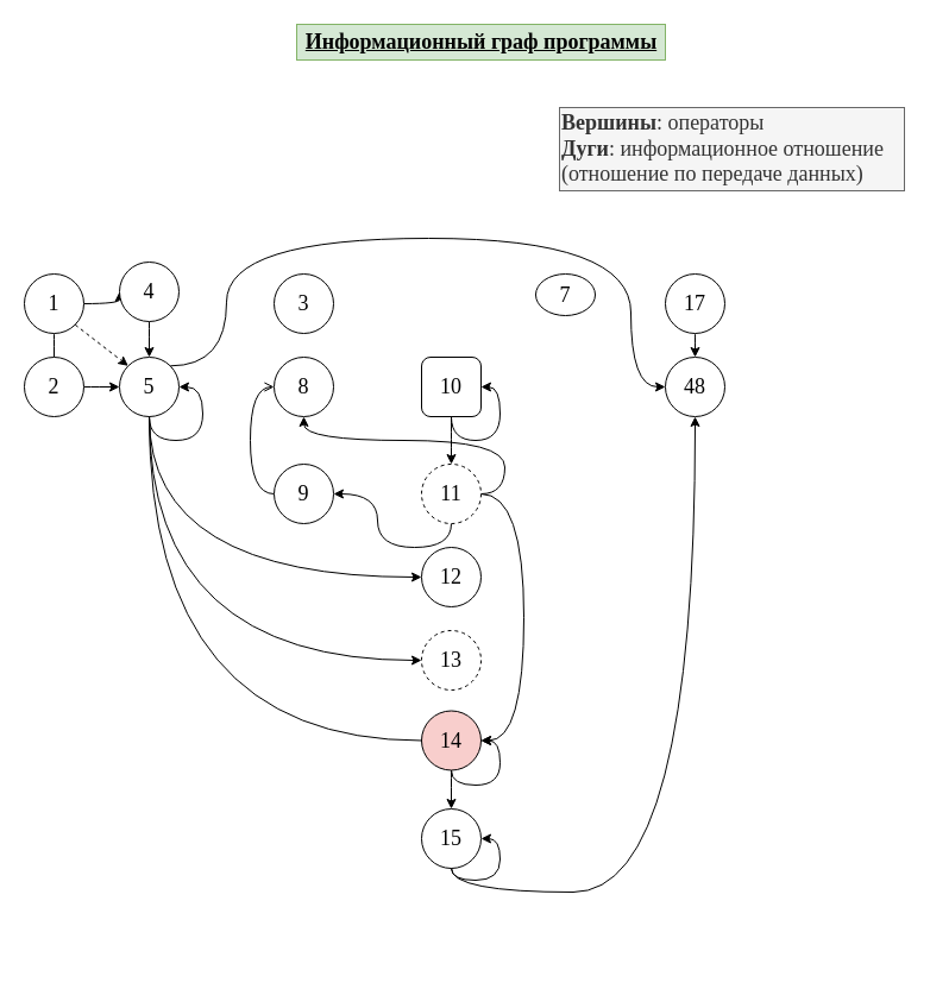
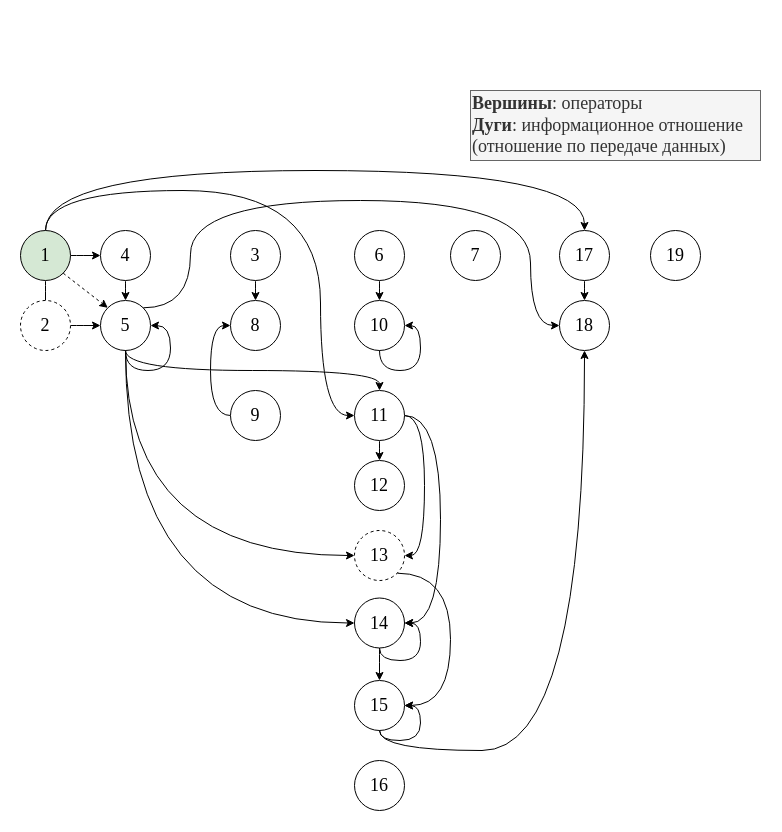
- <mxCell id="2" value="Информационный граф&amp;nbsp;программы" style="text;html=1;align=center;verticalAlign=middle;resizable=0;points=[];autosize=1;fontSize=18;fontFamily=Times New Roman;fontStyle=5;fillColor=#d5e8d4;strokeColor=#82b366;" parent="1" vertex="1"><mxGeometry x="249" y="20" width="310" height="30" as="geometry" /></mxCell>
+ <mxCell id="8" style="edgeStyle=orthogonalEdgeStyle;curved=1;rounded=0;orthogonalLoop=1;jettySize=auto;html=1;exitX=0.5;exitY=0;exitDx=0;exitDy=0;entryX=0.5;entryY=0;entryDx=0;entryDy=0;" edge="1" parent="1" source="9" target="42"><mxGeometry relative="1" as="geometry"><Array as="points"><mxPoint x="45" y="170" /><mxPoint x="584" y="170" /></Array></mxGeometry></mxCell>
+ <mxCell id="7" style="edgeStyle=orthogonalEdgeStyle;curved=1;rounded=0;orthogonalLoop=1;jettySize=auto;html=1;exitX=0.5;exitY=0;exitDx=0;exitDy=0;entryX=0;entryY=0.5;entryDx=0;entryDy=0;" edge="1" parent="1" source="9" target="32"><mxGeometry relative="1" as="geometry"><Array as="points"><mxPoint x="45" y="190" /><mxPoint x="320" y="190" /><mxPoint x="320" y="415" /></Array></mxGeometry></mxCell>
- <mxCell id="15" value="4" style="ellipse;whiteSpace=wrap;html=1;aspect=fixed;fontFamily=Times New Roman;fontSize=18;" parent="1" vertex="1"><mxGeometry x="100" y="220" width="50" height="50" as="geometry" /></mxCell>
+ <mxCell id="15" value="4" style="ellipse;whiteSpace=wrap;html=1;aspect=fixed;fontFamily=Times New Roman;fontSize=18;" parent="1" vertex="1"><mxGeometry x="100" y="230" width="50" height="50" as="geometry" /></mxCell>
- <mxCell id="23" value="7" style="ellipse;whiteSpace=wrap;html=1;aspect=fixed;fontFamily=Times New Roman;fontSize=18;" parent="1" vertex="1"><mxGeometry x="450" y="230" width="50" height="35" as="geometry" /></mxCell>
+ <mxCell id="23" value="7" style="ellipse;whiteSpace=wrap;html=1;aspect=fixed;fontFamily=Times New Roman;fontSize=18;" parent="1" vertex="1"><mxGeometry x="450" y="230" width="50" height="50" as="geometry" /></mxCell>
- <mxCell id="9" value="1" style="ellipse;whiteSpace=wrap;html=1;aspect=fixed;fontFamily=Times New Roman;fontSize=18;" parent="1" vertex="1"><mxGeometry x="20" y="230" width="50" height="50" as="geometry" /></mxCell>
+ <mxCell id="9" value="1" style="ellipse;whiteSpace=wrap;html=1;aspect=fixed;fontFamily=Times New Roman;fontSize=18;fillColor=#d5e8d4;" parent="1" vertex="1"><mxGeometry x="20" y="230" width="50" height="50" as="geometry" /></mxCell>
+ <mxCell id="22" value="6" style="ellipse;whiteSpace=wrap;html=1;aspect=fixed;fontFamily=Times New Roman;fontSize=18;" parent="1" vertex="1"><mxGeometry x="354" y="230" width="50" height="50" as="geometry" /></mxCell>
+ <mxCell id="44" value="19" style="ellipse;whiteSpace=wrap;html=1;aspect=fixed;fontFamily=Times New Roman;fontSize=18;" parent="1" vertex="1"><mxGeometry x="650" y="230" width="50" height="50" as="geometry" /></mxCell>
+ <mxCell id="12" style="edgeStyle=orthogonalEdgeStyle;curved=1;rounded=0;orthogonalLoop=1;jettySize=auto;html=1;exitX=0.5;exitY=1;exitDx=0;exitDy=0;entryX=0.5;entryY=0;entryDx=0;entryDy=0;" edge="1" parent="1" source="13" target="24"><mxGeometry relative="1" as="geometry" /></mxCell>
+ <mxCell id="21" style="edgeStyle=orthogonalEdgeStyle;curved=1;rounded=0;orthogonalLoop=1;jettySize=auto;html=1;exitX=0.5;exitY=1;exitDx=0;exitDy=0;entryX=0.5;entryY=0;entryDx=0;entryDy=0;" edge="1" parent="1" source="22" target="28"><mxGeometry relative="1" as="geometry" /></mxCell>
- <mxCell id="11" value="2" style="ellipse;whiteSpace=wrap;html=1;aspect=fixed;fontFamily=Times New Roman;fontSize=18;" parent="1" vertex="1"><mxGeometry x="20" y="300" width="50" height="50" as="geometry" /></mxCell>
+ <mxCell id="11" value="2" style="ellipse;whiteSpace=wrap;html=1;aspect=fixed;fontFamily=Times New Roman;fontSize=18;dashed=1;" parent="1" vertex="1"><mxGeometry x="20" y="300" width="50" height="50" as="geometry" /></mxCell>
- <mxCell id="28" value="10" style="whiteSpace=wrap;html=1;aspect=fixed;fontFamily=Times New Roman;fontSize=18;rounded=1;" parent="1" vertex="1"><mxGeometry x="354" y="300" width="50" height="50" as="geometry" /></mxCell>
+ <mxCell id="28" value="10" style="ellipse;whiteSpace=wrap;html=1;aspect=fixed;fontFamily=Times New Roman;fontSize=18;" parent="1" vertex="1"><mxGeometry x="354" y="300" width="50" height="50" as="geometry" /></mxCell>
- <mxCell id="43" value="48" style="ellipse;whiteSpace=wrap;html=1;aspect=fixed;fontFamily=Times New Roman;fontSize=18;" parent="1" vertex="1"><mxGeometry x="559" y="300" width="50" height="50" as="geometry" /></mxCell>
+ <mxCell id="43" value="18" style="ellipse;whiteSpace=wrap;html=1;aspect=fixed;fontFamily=Times New Roman;fontSize=18;" parent="1" vertex="1"><mxGeometry x="559" y="300" width="50" height="50" as="geometry" /></mxCell>
- <mxCell id="25" style="edgeStyle=orthogonalEdgeStyle;curved=1;rounded=0;orthogonalLoop=1;jettySize=auto;html=1;exitX=0;exitY=0.5;exitDx=0;exitDy=0;entryX=0;entryY=0.5;entryDx=0;entryDy=0;endArrow=open;" edge="1" parent="1" source="26" target="24"><mxGeometry relative="1" as="geometry" /></mxCell>
+ <mxCell id="25" style="edgeStyle=orthogonalEdgeStyle;curved=1;rounded=0;orthogonalLoop=1;jettySize=auto;html=1;exitX=0;exitY=0.5;exitDx=0;exitDy=0;entryX=0;entryY=0.5;entryDx=0;entryDy=0;" edge="1" parent="1" source="26" target="24"><mxGeometry relative="1" as="geometry" /></mxCell>
- <mxCell id="27" style="edgeStyle=orthogonalEdgeStyle;curved=1;rounded=0;orthogonalLoop=1;jettySize=auto;html=1;exitX=0.5;exitY=1;exitDx=0;exitDy=0;entryX=0.5;entryY=0;entryDx=0;entryDy=0;" edge="1" parent="1" source="28" target="32"><mxGeometry relative="1" as="geometry" /></mxCell>
- <mxCell id="30" style="edgeStyle=orthogonalEdgeStyle;curved=1;rounded=0;orthogonalLoop=1;jettySize=auto;html=1;exitX=1;exitY=0.5;exitDx=0;exitDy=0;" edge="1" parent="1" source="32" target="24"><mxGeometry relative="1" as="geometry" /></mxCell>
+ <mxCell id="30" style="edgeStyle=orthogonalEdgeStyle;curved=1;rounded=0;orthogonalLoop=1;jettySize=auto;html=1;exitX=1;exitY=0.5;exitDx=0;exitDy=0;entryX=1;entryY=0.5;entryDx=0;entryDy=0;" edge="1" parent="1" source="32" target="35"><mxGeometry relative="1" as="geometry" /></mxCell>
- <mxCell id="32" value="11" style="ellipse;whiteSpace=wrap;html=1;aspect=fixed;fontFamily=Times New Roman;fontSize=18;dashed=1;" parent="1" vertex="1"><mxGeometry x="354" y="390" width="50" height="50" as="geometry" /></mxCell>
+ <mxCell id="32" value="11" style="ellipse;whiteSpace=wrap;html=1;aspect=fixed;fontFamily=Times New Roman;fontSize=18;" parent="1" vertex="1"><mxGeometry x="354" y="390" width="50" height="50" as="geometry" /></mxCell>
- <mxCell id="29" style="edgeStyle=orthogonalEdgeStyle;curved=1;rounded=0;orthogonalLoop=1;jettySize=auto;html=1;exitX=0.5;exitY=1;exitDx=0;exitDy=0;" edge="1" parent="1" source="32" target="26"><mxGeometry relative="1" as="geometry" /></mxCell>
+ <mxCell id="29" style="edgeStyle=orthogonalEdgeStyle;curved=1;rounded=0;orthogonalLoop=1;jettySize=auto;html=1;exitX=0.5;exitY=1;exitDx=0;exitDy=0;entryX=0.5;entryY=0;entryDx=0;entryDy=0;" edge="1" parent="1" source="32" target="33"><mxGeometry relative="1" as="geometry" /></mxCell>
- <mxCell id="16" style="edgeStyle=orthogonalEdgeStyle;curved=1;rounded=0;orthogonalLoop=1;jettySize=auto;html=1;exitX=0.5;exitY=1;exitDx=0;exitDy=0;entryX=0;entryY=0.5;entryDx=0;entryDy=0;" edge="1" parent="1" source="20" target="33"><mxGeometry relative="1" as="geometry" /></mxCell>
+ <mxCell id="16" style="edgeStyle=orthogonalEdgeStyle;curved=1;rounded=0;orthogonalLoop=1;jettySize=auto;html=1;exitX=0.5;exitY=1;exitDx=0;exitDy=0;" edge="1" parent="1" source="20" target="32"><mxGeometry relative="1" as="geometry" /></mxCell>
- <mxCell id="18" style="edgeStyle=orthogonalEdgeStyle;curved=1;rounded=0;orthogonalLoop=1;jettySize=auto;html=1;exitX=0.5;exitY=1;exitDx=0;exitDy=0;entryX=0;entryY=0.5;entryDx=0;entryDy=0;endArrow=none;" edge="1" parent="1" source="20" target="37"><mxGeometry relative="1" as="geometry" /></mxCell>
+ <mxCell id="18" style="edgeStyle=orthogonalEdgeStyle;curved=1;rounded=0;orthogonalLoop=1;jettySize=auto;html=1;exitX=0.5;exitY=1;exitDx=0;exitDy=0;entryX=0;entryY=0.5;entryDx=0;entryDy=0;" edge="1" parent="1" source="20" target="37"><mxGeometry relative="1" as="geometry" /></mxCell>
- <mxCell id="37" value="14" style="ellipse;whiteSpace=wrap;html=1;aspect=fixed;fontFamily=Times New Roman;fontSize=18;fillColor=#f8cecc;" parent="1" vertex="1"><mxGeometry x="354" y="597.5" width="50" height="50" as="geometry" /></mxCell>
+ <mxCell id="37" value="14" style="ellipse;whiteSpace=wrap;html=1;aspect=fixed;fontFamily=Times New Roman;fontSize=18;" parent="1" vertex="1"><mxGeometry x="354" y="597.5" width="50" height="50" as="geometry" /></mxCell>
+ <mxCell id="34" style="edgeStyle=orthogonalEdgeStyle;curved=1;rounded=0;orthogonalLoop=1;jettySize=auto;html=1;exitX=1;exitY=1;exitDx=0;exitDy=0;entryX=1;entryY=0.5;entryDx=0;entryDy=0;" edge="1" parent="1" source="35" target="39"><mxGeometry relative="1" as="geometry"><Array as="points"><mxPoint x="450" y="573" /><mxPoint x="450" y="705" /></Array></mxGeometry></mxCell>
+ <mxCell id="40" value="16" style="ellipse;whiteSpace=wrap;html=1;aspect=fixed;fontFamily=Times New Roman;fontSize=18;" parent="1" vertex="1"><mxGeometry x="354" y="760" width="50" height="50" as="geometry" /></mxCell>
